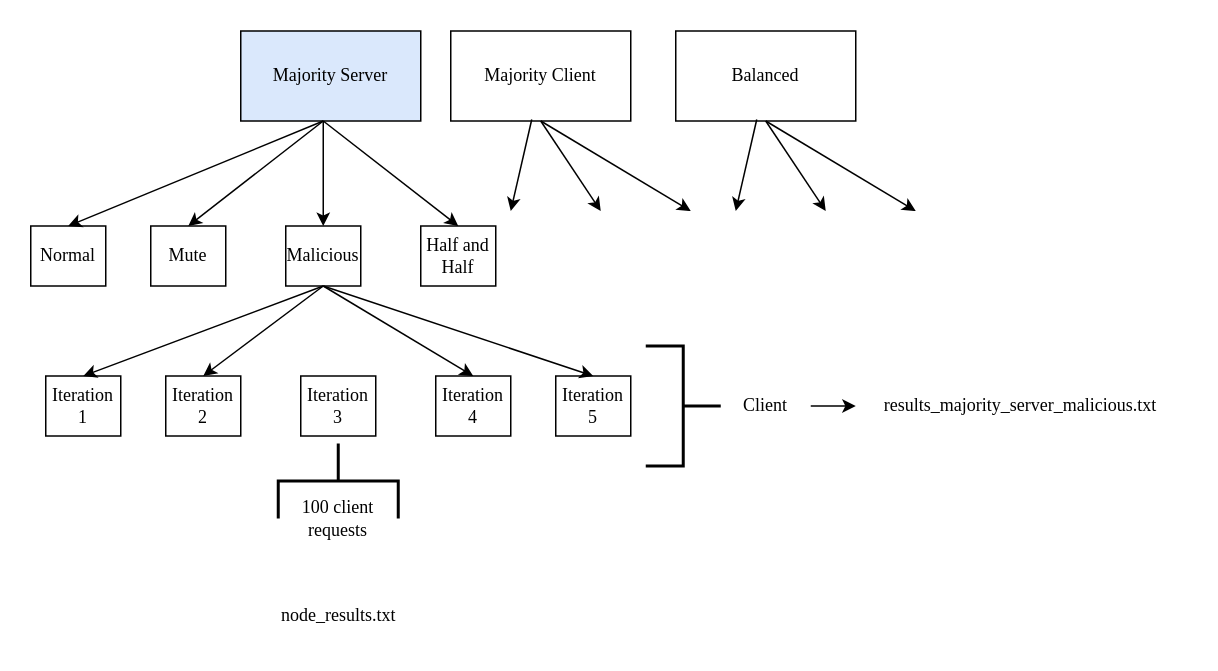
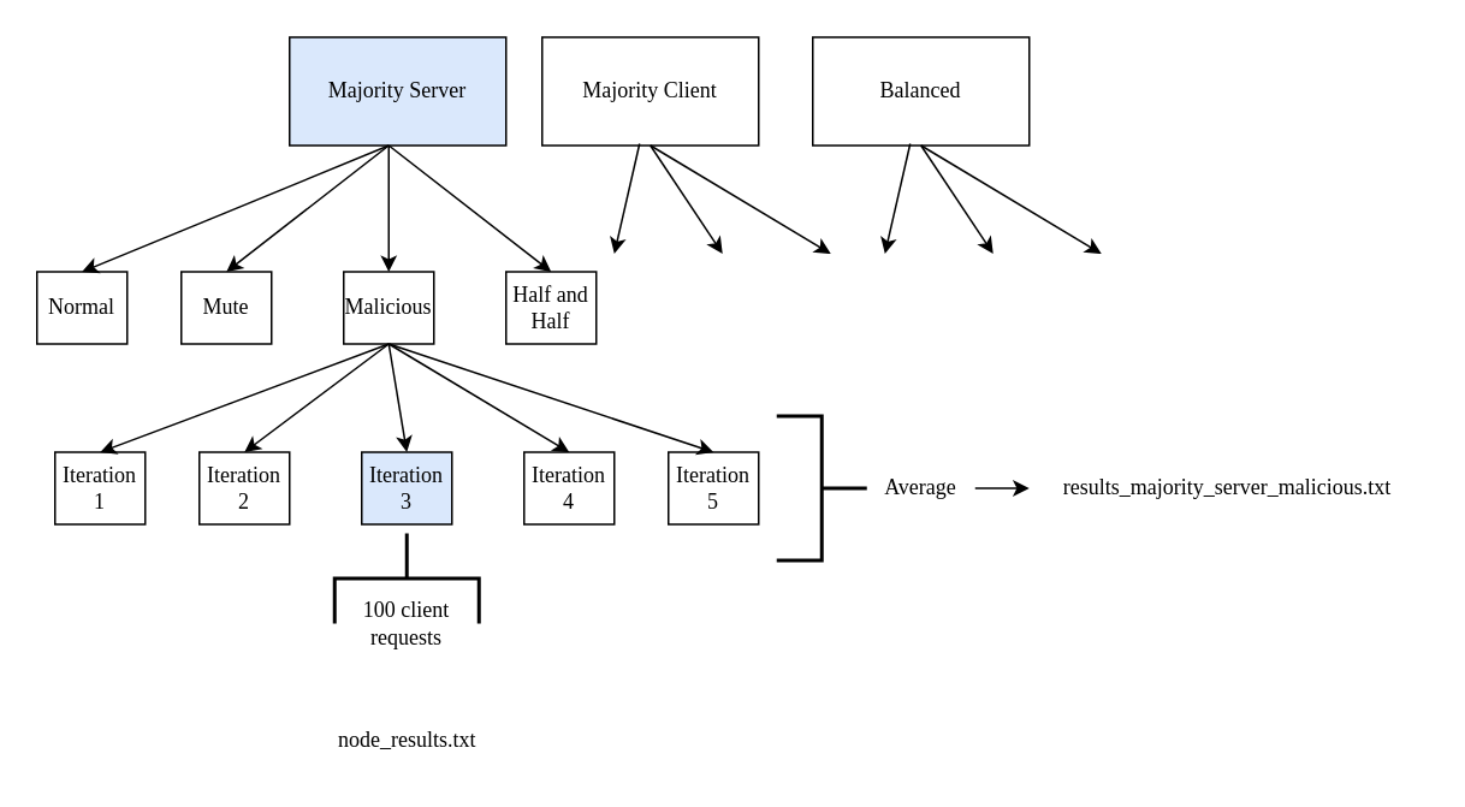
+ <mxCell id="22" value="" style="endArrow=classic;html=1;rounded=0;exitX=0.5;exitY=1;exitDx=0;exitDy=0;entryX=0.5;entryY=0;entryDx=0;entryDy=0;" parent="1" source="6" target="17" edge="1"><mxGeometry width="50" height="50" relative="1" as="geometry"><mxPoint x="235" y="210" as="sourcePoint" /><mxPoint x="75" y="270" as="targetPoint" /></mxGeometry></mxCell>
- <mxCell id="17" value="&lt;font face=&quot;Times New Roman&quot;&gt;Iteration 3&lt;br&gt;&lt;/font&gt;" style="rounded=0;whiteSpace=wrap;html=1;" parent="1" vertex="1"><mxGeometry x="200" y="250" width="50" height="40" as="geometry" /></mxCell>
+ <mxCell id="17" value="&lt;font face=&quot;Times New Roman&quot;&gt;Iteration 3&lt;br&gt;&lt;/font&gt;" style="rounded=0;whiteSpace=wrap;html=1;fillColor=#dae8fc;" parent="1" vertex="1"><mxGeometry x="200" y="250" width="50" height="40" as="geometry" /></mxCell>
- <mxCell id="30" value="Client" style="text;html=1;strokeColor=none;fillColor=none;align=center;verticalAlign=middle;whiteSpace=wrap;rounded=0;fontFamily=Times New Roman;" parent="1" vertex="1"><mxGeometry x="480" y="255" width="60" height="30" as="geometry" /></mxCell>
+ <mxCell id="30" value="Average" style="text;html=1;strokeColor=none;fillColor=none;align=center;verticalAlign=middle;whiteSpace=wrap;rounded=0;fontFamily=Times New Roman;" parent="1" vertex="1"><mxGeometry x="480" y="255" width="60" height="30" as="geometry" /></mxCell>
